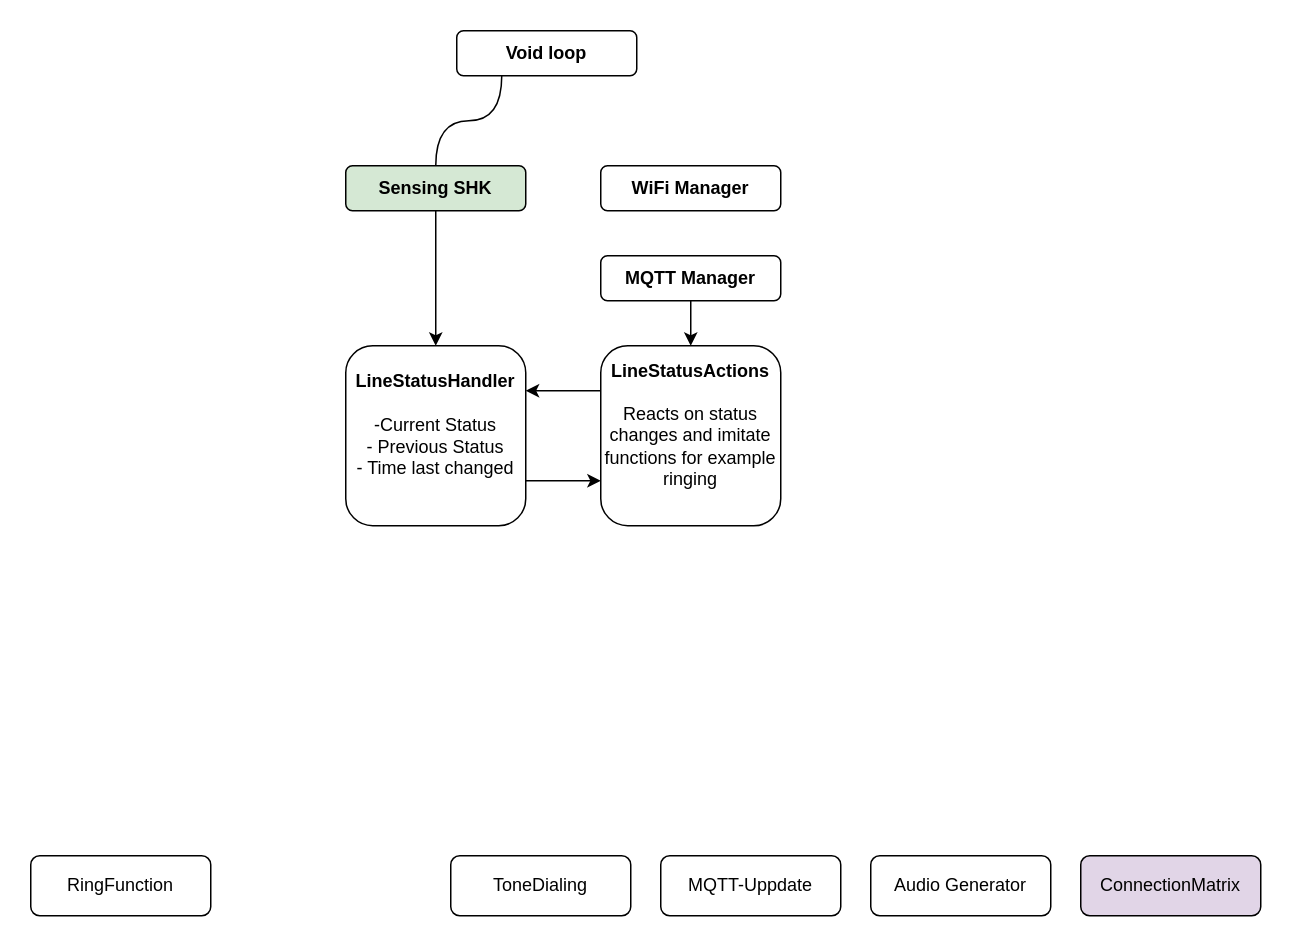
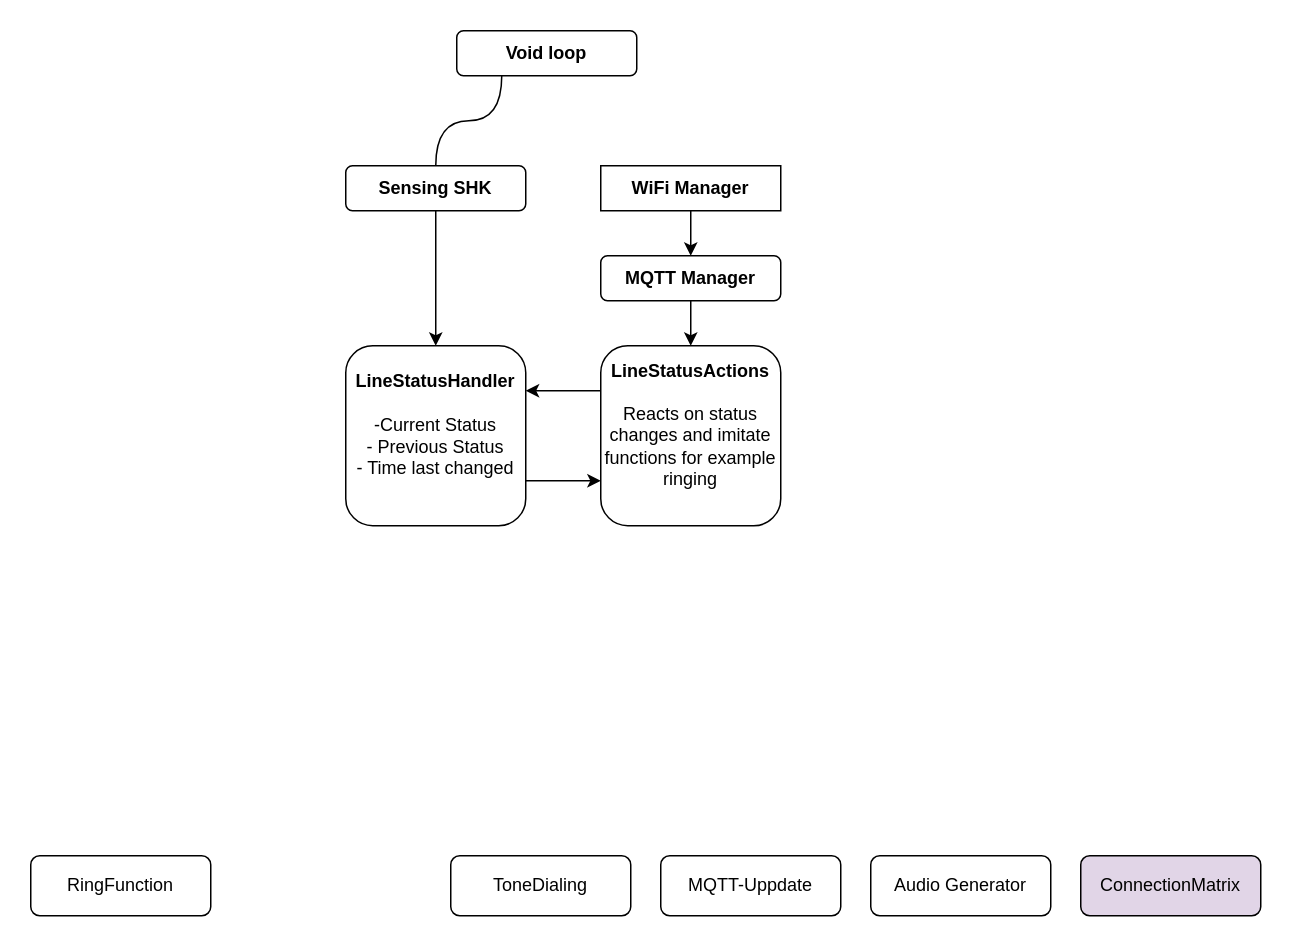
- <mxCell id="9" value="&lt;b&gt;Sensing SHK&lt;/b&gt;" style="rounded=1;whiteSpace=wrap;html=1;fillColor=#d5e8d4;" vertex="1" parent="1"><mxGeometry x="230" y="110" width="120" height="30" as="geometry" /></mxCell>
+ <mxCell id="9" value="&lt;b&gt;Sensing SHK&lt;/b&gt;" style="rounded=1;whiteSpace=wrap;html=1;" vertex="1" parent="1"><mxGeometry x="230" y="110" width="120" height="30" as="geometry" /></mxCell>
- <mxCell id="5" value="&lt;b&gt;WiFi Manager&lt;/b&gt;" style="rounded=1;whiteSpace=wrap;html=1;" vertex="1" parent="1"><mxGeometry x="400" y="110" width="120" height="30" as="geometry" /></mxCell>
+ <mxCell id="5" value="&lt;b&gt;WiFi Manager&lt;/b&gt;" style="whiteSpace=wrap;html=1;rounded=0;" vertex="1" parent="1"><mxGeometry x="400" y="110" width="120" height="30" as="geometry" /></mxCell>
+ <mxCell id="4" style="edgeStyle=orthogonalEdgeStyle;rounded=0;orthogonalLoop=1;jettySize=auto;html=1;exitX=0.5;exitY=1;exitDx=0;exitDy=0;" edge="1" parent="1" source="5" target="7"><mxGeometry relative="1" as="geometry" /></mxCell>
